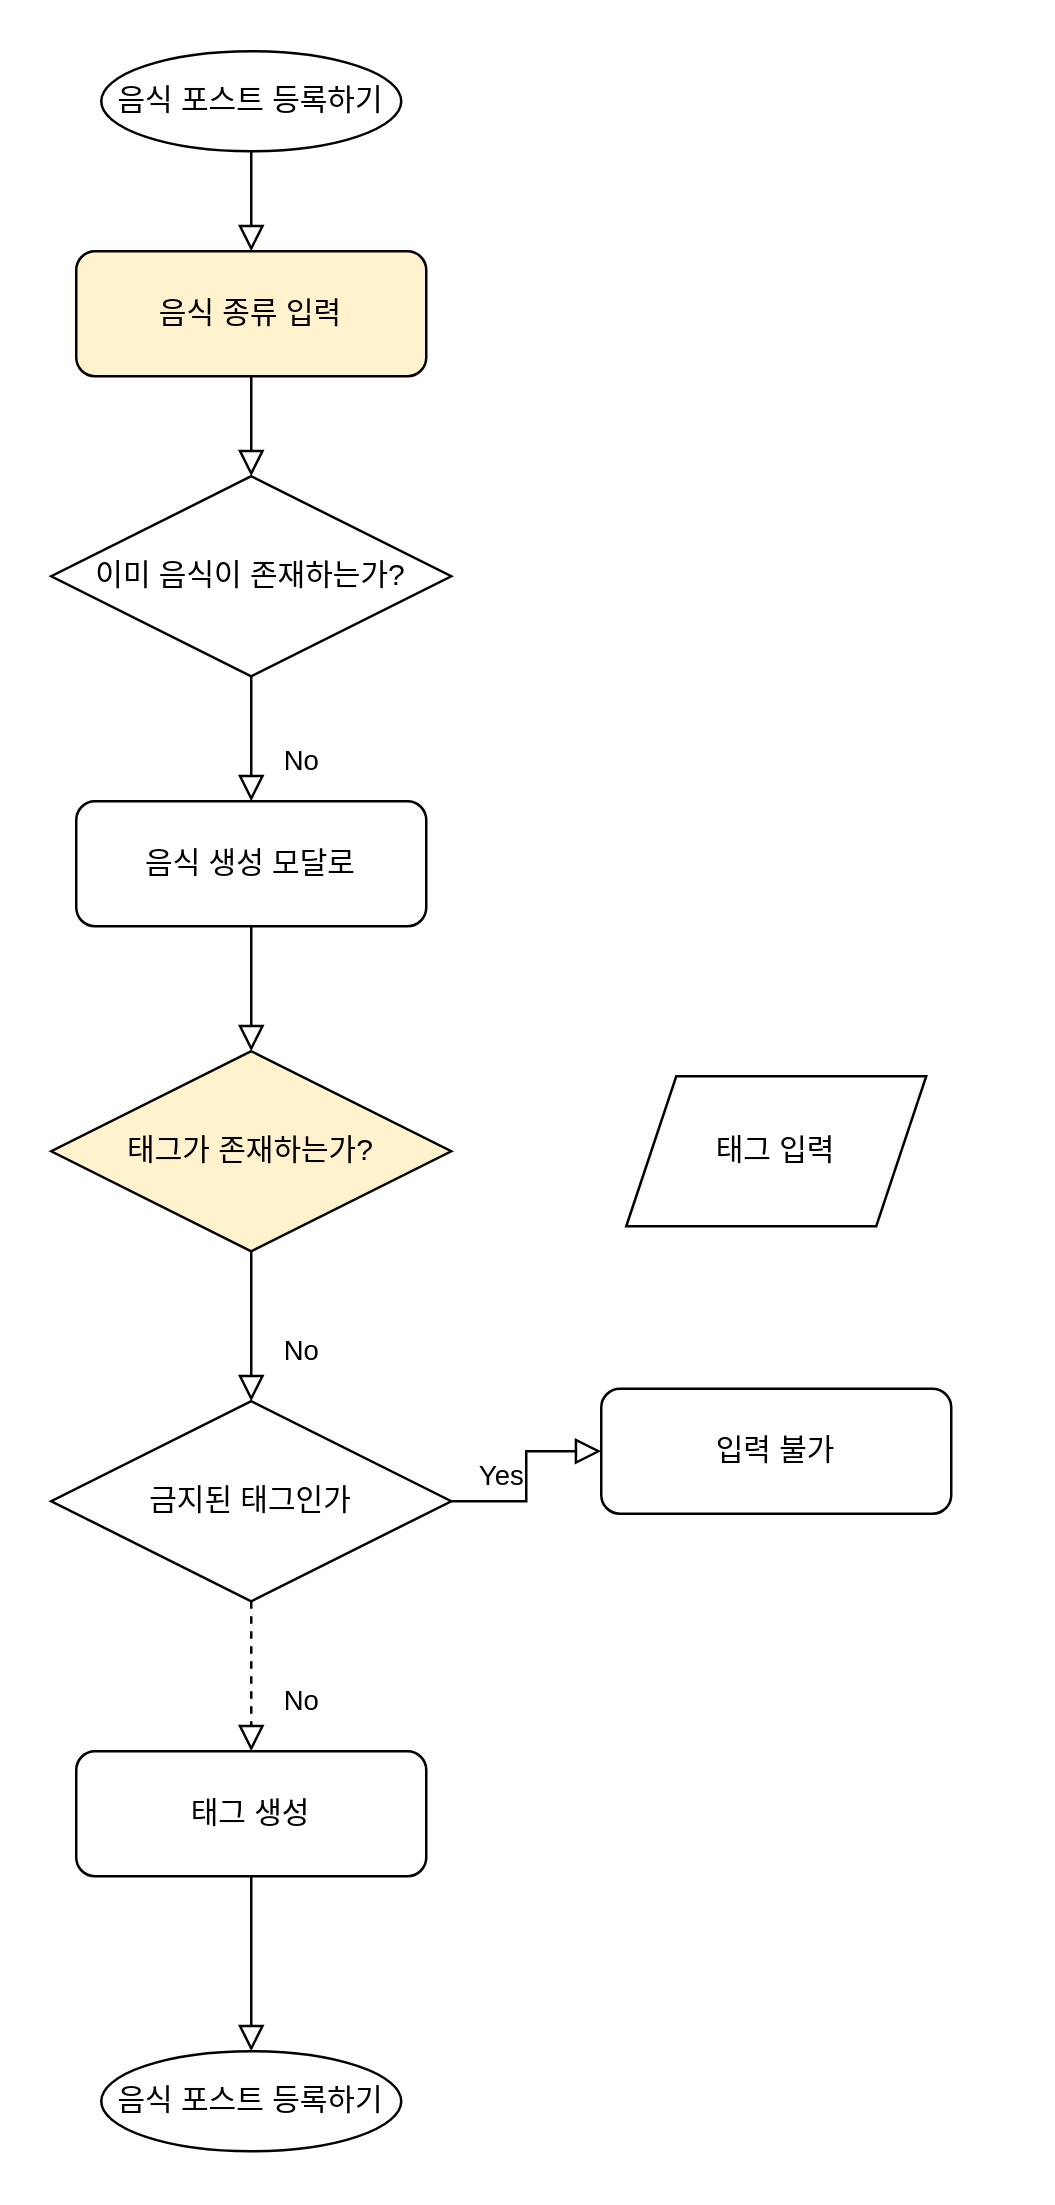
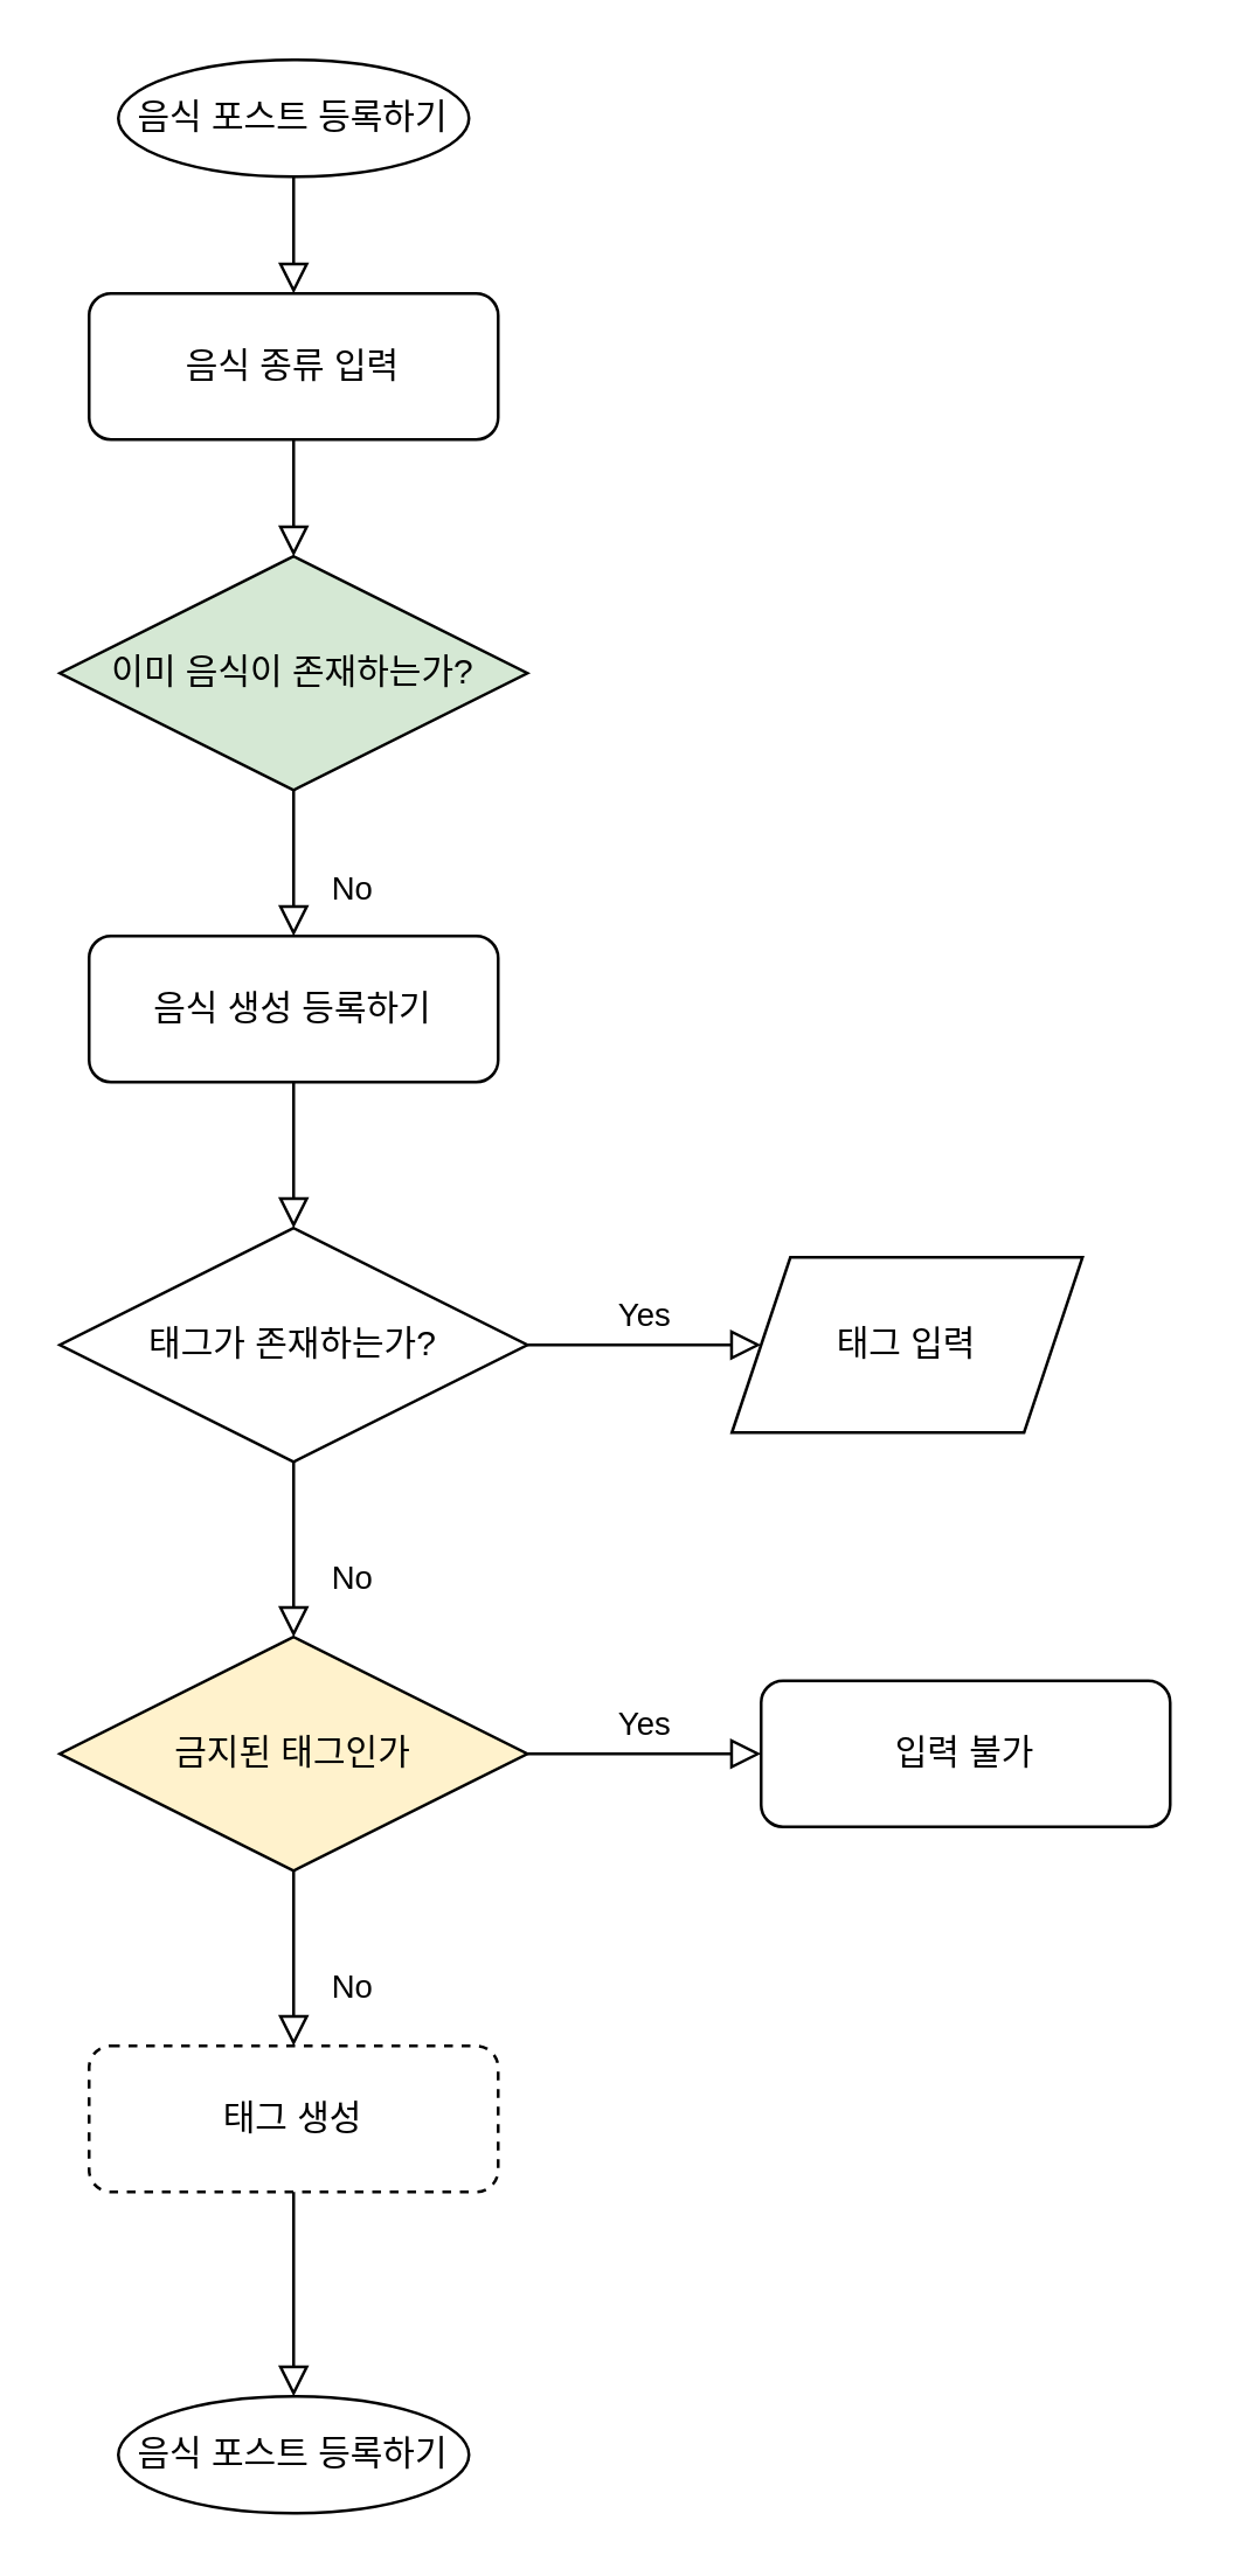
- <mxCell id="4" value="음식 종류 입력" style="rounded=1;whiteSpace=wrap;html=1;fillColor=#fff2cc;" vertex="1" parent="1"><mxGeometry x="30" y="100" width="140" height="50" as="geometry" /></mxCell>
+ <mxCell id="4" value="음식 종류 입력" style="rounded=1;whiteSpace=wrap;html=1;" vertex="1" parent="1"><mxGeometry x="30" y="100" width="140" height="50" as="geometry" /></mxCell>
- <mxCell id="6" value="이미 음식이 존재하는가?" style="rhombus;whiteSpace=wrap;html=1;" vertex="1" parent="1"><mxGeometry x="20" y="190" width="160" height="80" as="geometry" /></mxCell>
+ <mxCell id="6" value="이미 음식이 존재하는가?" style="rhombus;whiteSpace=wrap;html=1;fillColor=#d5e8d4;" vertex="1" parent="1"><mxGeometry x="20" y="190" width="160" height="80" as="geometry" /></mxCell>
- <mxCell id="7" value="음식 생성 모달로" style="rounded=1;whiteSpace=wrap;html=1;" vertex="1" parent="1"><mxGeometry x="30" y="320" width="140" height="50" as="geometry" /></mxCell>
+ <mxCell id="7" value="음식 생성 등록하기" style="rounded=1;whiteSpace=wrap;html=1;" vertex="1" parent="1"><mxGeometry x="30" y="320" width="140" height="50" as="geometry" /></mxCell>
- <mxCell id="9" value="태그가 존재하는가?" style="rhombus;whiteSpace=wrap;html=1;fillColor=#fff2cc;" vertex="1" parent="1"><mxGeometry x="20" y="420" width="160" height="80" as="geometry" /></mxCell>
+ <mxCell id="9" value="태그가 존재하는가?" style="rhombus;whiteSpace=wrap;html=1;" vertex="1" parent="1"><mxGeometry x="20" y="420" width="160" height="80" as="geometry" /></mxCell>
+ <mxCell id="10" value="Yes" style="edgeStyle=orthogonalEdgeStyle;rounded=0;html=1;jettySize=auto;orthogonalLoop=1;fontSize=11;endArrow=block;endFill=0;endSize=8;strokeWidth=1;shadow=0;labelBackgroundColor=none;exitX=1;exitY=0.5;exitDx=0;exitDy=0;entryX=0;entryY=0.5;entryDx=0;entryDy=0;" edge="1" parent="1" source="9" target="11"><mxGeometry y="10" relative="1" as="geometry"><mxPoint as="offset" /><mxPoint x="190" y="240" as="sourcePoint" /><mxPoint x="250" y="460" as="targetPoint" /></mxGeometry></mxCell>
- <mxCell id="16" value="입력 불가" style="rounded=1;whiteSpace=wrap;html=1;" vertex="1" parent="1"><mxGeometry x="240" y="555" width="140" height="50" as="geometry" /></mxCell>
+ <mxCell id="16" value="입력 불가" style="rounded=1;whiteSpace=wrap;html=1;" vertex="1" parent="1"><mxGeometry x="260" y="575" width="140" height="50" as="geometry" /></mxCell>
- <mxCell id="14" value="금지된 태그인가" style="rhombus;whiteSpace=wrap;html=1;" vertex="1" parent="1"><mxGeometry x="20" y="560" width="160" height="80" as="geometry" /></mxCell>
+ <mxCell id="14" value="금지된 태그인가" style="rhombus;whiteSpace=wrap;html=1;fillColor=#fff2cc;" vertex="1" parent="1"><mxGeometry x="20" y="560" width="160" height="80" as="geometry" /></mxCell>
- <mxCell id="17" value="No" style="rounded=0;html=1;jettySize=auto;orthogonalLoop=1;fontSize=11;endArrow=block;endFill=0;endSize=8;strokeWidth=1;shadow=0;labelBackgroundColor=none;edgeStyle=orthogonalEdgeStyle;exitX=0.5;exitY=1;exitDx=0;exitDy=0;entryX=0.5;entryY=0;entryDx=0;entryDy=0;dashed=1;" edge="1" parent="1" source="14" target="18"><mxGeometry x="0.333" y="20" relative="1" as="geometry"><mxPoint as="offset" /><mxPoint x="110" y="510" as="sourcePoint" /><mxPoint x="100" y="690" as="targetPoint" /></mxGeometry></mxCell>
+ <mxCell id="17" value="No" style="rounded=0;html=1;jettySize=auto;orthogonalLoop=1;fontSize=11;endArrow=block;endFill=0;endSize=8;strokeWidth=1;shadow=0;labelBackgroundColor=none;edgeStyle=orthogonalEdgeStyle;exitX=0.5;exitY=1;exitDx=0;exitDy=0;entryX=0.5;entryY=0;entryDx=0;entryDy=0;" edge="1" parent="1" source="14" target="18"><mxGeometry x="0.333" y="20" relative="1" as="geometry"><mxPoint as="offset" /><mxPoint x="110" y="510" as="sourcePoint" /><mxPoint x="100" y="690" as="targetPoint" /></mxGeometry></mxCell>
- <mxCell id="18" value="태그 생성" style="rounded=1;whiteSpace=wrap;html=1;" vertex="1" parent="1"><mxGeometry x="30" y="700" width="140" height="50" as="geometry" /></mxCell>
+ <mxCell id="18" value="태그 생성" style="rounded=1;whiteSpace=wrap;html=1;dashed=1;" vertex="1" parent="1"><mxGeometry x="30" y="700" width="140" height="50" as="geometry" /></mxCell>
